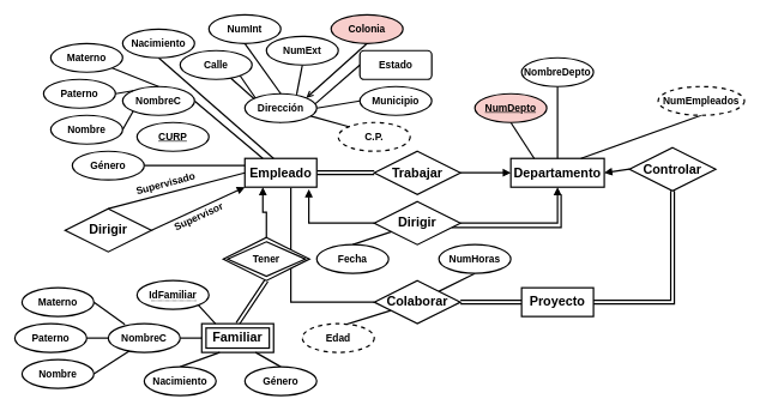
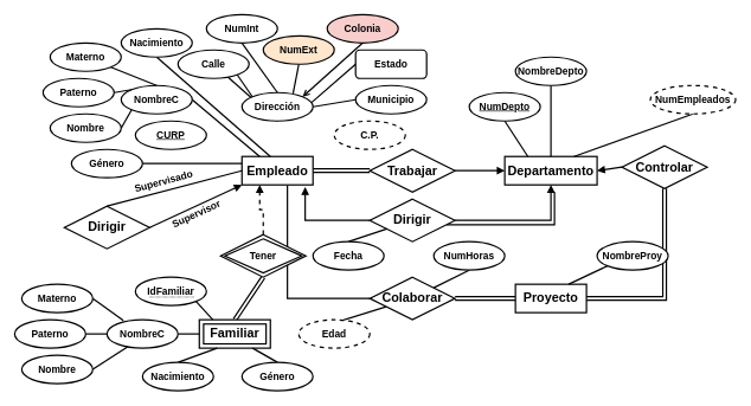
- <mxCell id="22" value="NumExt" style="ellipse;whiteSpace=wrap;html=1;align=center;fontSize=14;fontStyle=1;strokeWidth=2;" parent="1" vertex="1"><mxGeometry x="370" y="50" width="100" height="40" as="geometry" /></mxCell>
+ <mxCell id="22" value="NumExt" style="ellipse;whiteSpace=wrap;html=1;align=center;fontSize=14;fontStyle=1;strokeWidth=2;fillColor=#ffe6cc;" parent="1" vertex="1"><mxGeometry x="370" y="50" width="100" height="40" as="geometry" /></mxCell>
- <mxCell id="45" value="NumDepto" style="ellipse;whiteSpace=wrap;html=1;align=center;fontStyle=5;fontSize=14;strokeWidth=2;fillColor=#f8cecc;" parent="1" vertex="1"><mxGeometry x="660" y="130" width="100" height="40" as="geometry" /></mxCell>
+ <mxCell id="45" value="NumDepto" style="ellipse;whiteSpace=wrap;html=1;align=center;fontStyle=5;fontSize=14;strokeWidth=2;" parent="1" vertex="1"><mxGeometry x="660" y="130" width="100" height="40" as="geometry" /></mxCell>
- <mxCell id="29" style="edgeStyle=none;rounded=0;orthogonalLoop=1;jettySize=auto;html=1;exitX=0;exitY=0;exitDx=0;exitDy=0;endArrow=none;endFill=0;strokeWidth=2;fontSize=14;" parent="1" source="30" target="16" edge="1"><mxGeometry relative="1" as="geometry" /></mxCell>
- <mxCell id="61" style="edgeStyle=orthogonalEdgeStyle;rounded=0;orthogonalLoop=1;jettySize=auto;html=1;exitX=0.5;exitY=0;exitDx=0;exitDy=0;entryX=0.25;entryY=1;entryDx=0;entryDy=0;startArrow=none;startFill=0;endArrow=block;endFill=1;strokeWidth=2;fontSize=14;" parent="1" source="62" target="3" edge="1"><mxGeometry relative="1" as="geometry" /></mxCell>
+ <mxCell id="61" style="edgeStyle=orthogonalEdgeStyle;rounded=0;orthogonalLoop=1;jettySize=auto;html=1;exitX=0.5;exitY=0;exitDx=0;exitDy=0;entryX=0.25;entryY=1;entryDx=0;entryDy=0;startArrow=none;startFill=0;endArrow=block;endFill=1;strokeWidth=2;fontSize=14;dashed=1;" parent="1" source="62" target="3" edge="1"><mxGeometry relative="1" as="geometry" /></mxCell>
+ <mxCell id="58" value="NombreProy" style="ellipse;whiteSpace=wrap;html=1;align=center;fontSize=14;fontStyle=1;strokeWidth=2;" parent="1" vertex="1"><mxGeometry x="840" y="340" width="100" height="40" as="geometry" /></mxCell>
+ <mxCell id="57" style="edgeStyle=none;rounded=0;orthogonalLoop=1;jettySize=auto;html=1;exitX=0;exitY=1;exitDx=0;exitDy=0;entryX=0.75;entryY=0;entryDx=0;entryDy=0;startArrow=none;startFill=0;endArrow=none;endFill=0;strokeWidth=2;fontSize=14;" parent="1" source="58" target="43" edge="1"><mxGeometry relative="1" as="geometry" /></mxCell>
